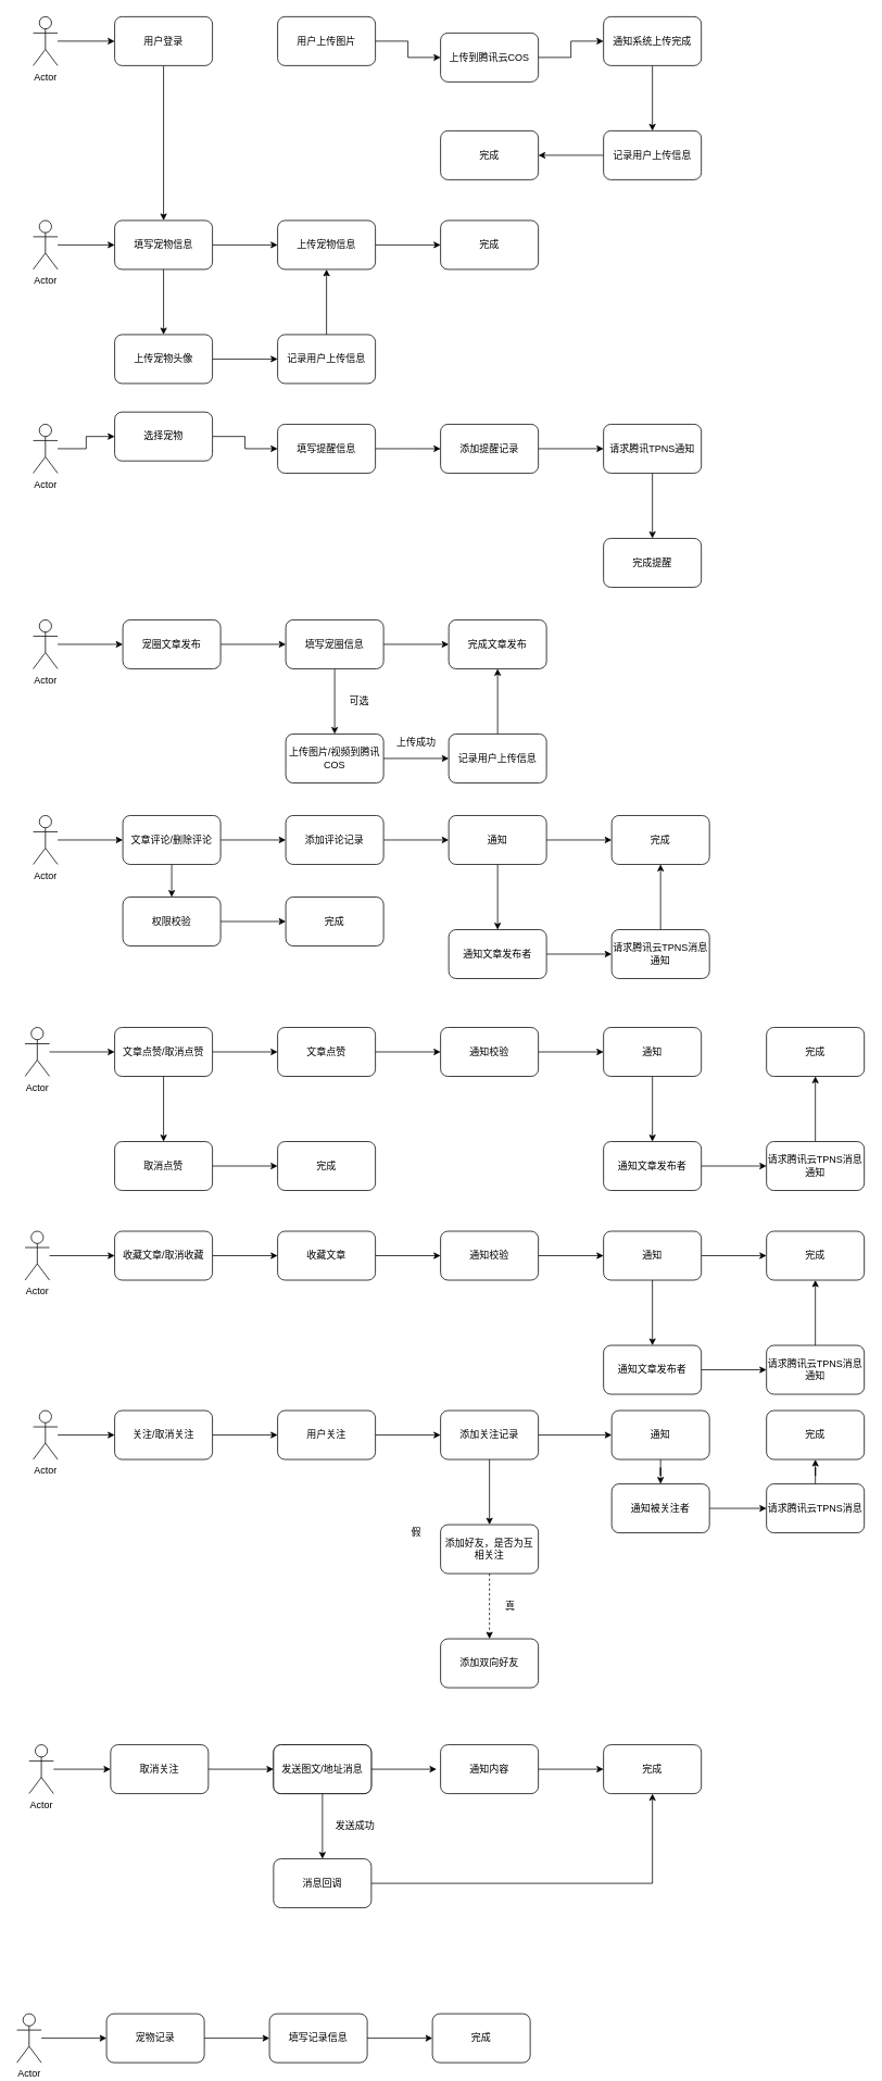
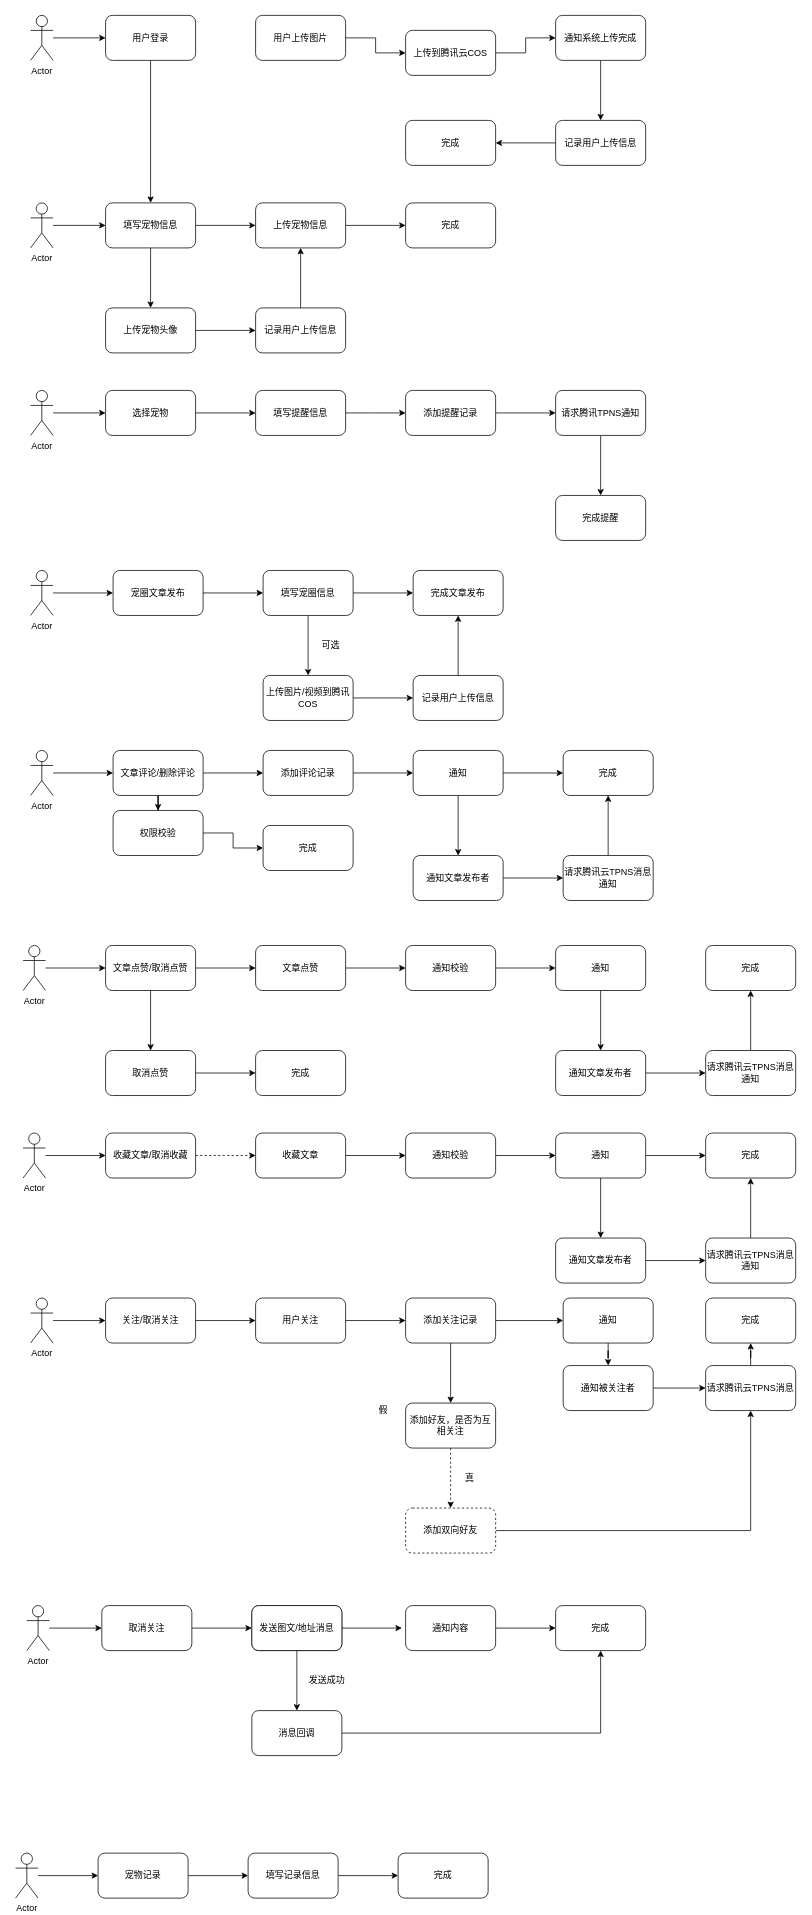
- <mxCell id="30" value="选择宠物" style="rounded=1;whiteSpace=wrap;html=1;" vertex="1" parent="1"><mxGeometry x="140" y="505" width="120" height="60" as="geometry" /></mxCell>
+ <mxCell id="30" value="选择宠物" style="rounded=1;whiteSpace=wrap;html=1;" vertex="1" parent="1"><mxGeometry x="140" y="520" width="120" height="60" as="geometry" /></mxCell>
- <mxCell id="51" value="上传成功" style="text;html=1;align=center;verticalAlign=middle;resizable=0;points=[];autosize=1;strokeColor=none;fillColor=none;" vertex="1" parent="1"><mxGeometry x="480" y="900" width="60" height="20" as="geometry" /></mxCell>
- <mxCell id="73" value="权限校验" style="rounded=1;whiteSpace=wrap;html=1;" vertex="1" parent="1"><mxGeometry x="150" y="1100" width="120" height="60" as="geometry" /></mxCell>
+ <mxCell id="73" value="权限校验" style="rounded=1;whiteSpace=wrap;html=1;" vertex="1" parent="1"><mxGeometry x="150" y="1080" width="120" height="60" as="geometry" /></mxCell>
- <mxCell id="91" value="" style="edgeStyle=orthogonalEdgeStyle;rounded=0;orthogonalLoop=1;jettySize=auto;html=1;" edge="1" parent="1" source="92" target="94"><mxGeometry relative="1" as="geometry" /></mxCell>
+ <mxCell id="91" value="" style="edgeStyle=orthogonalEdgeStyle;rounded=0;orthogonalLoop=1;jettySize=auto;html=1;dashed=1;" edge="1" parent="1" source="92" target="94"><mxGeometry relative="1" as="geometry" /></mxCell>
- <mxCell id="119" value="添加双向好友" style="rounded=1;whiteSpace=wrap;html=1;" vertex="1" parent="1"><mxGeometry x="540" y="2010" width="120" height="60" as="geometry" /></mxCell>
+ <mxCell id="119" value="添加双向好友" style="rounded=1;whiteSpace=wrap;html=1;dashed=1;" vertex="1" parent="1"><mxGeometry x="540" y="2010" width="120" height="60" as="geometry" /></mxCell>
+ <mxCell id="118" value="" style="edgeStyle=orthogonalEdgeStyle;rounded=0;orthogonalLoop=1;jettySize=auto;html=1;" edge="1" parent="1" source="119" target="122"><mxGeometry relative="1" as="geometry" /></mxCell>
